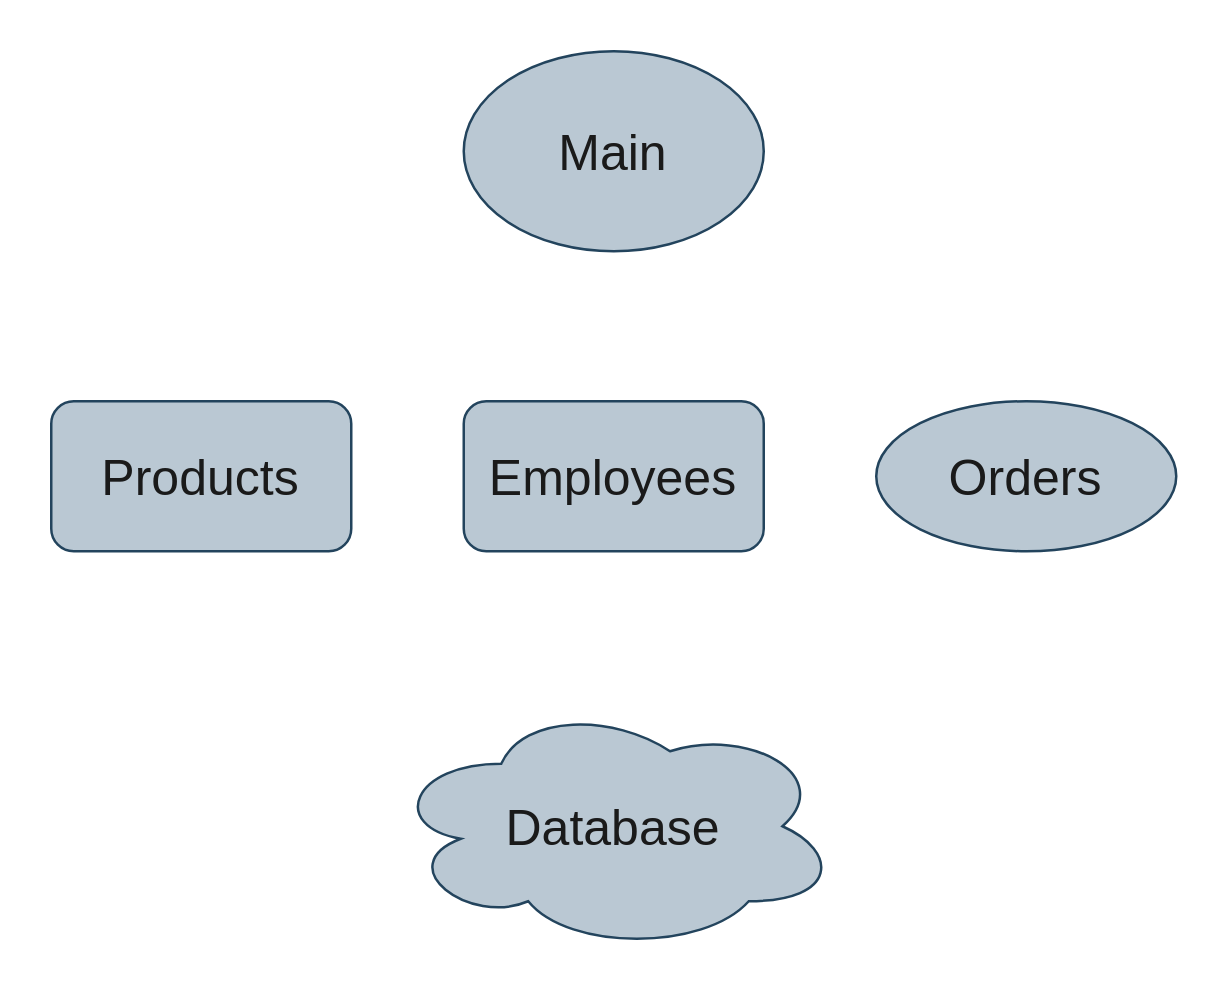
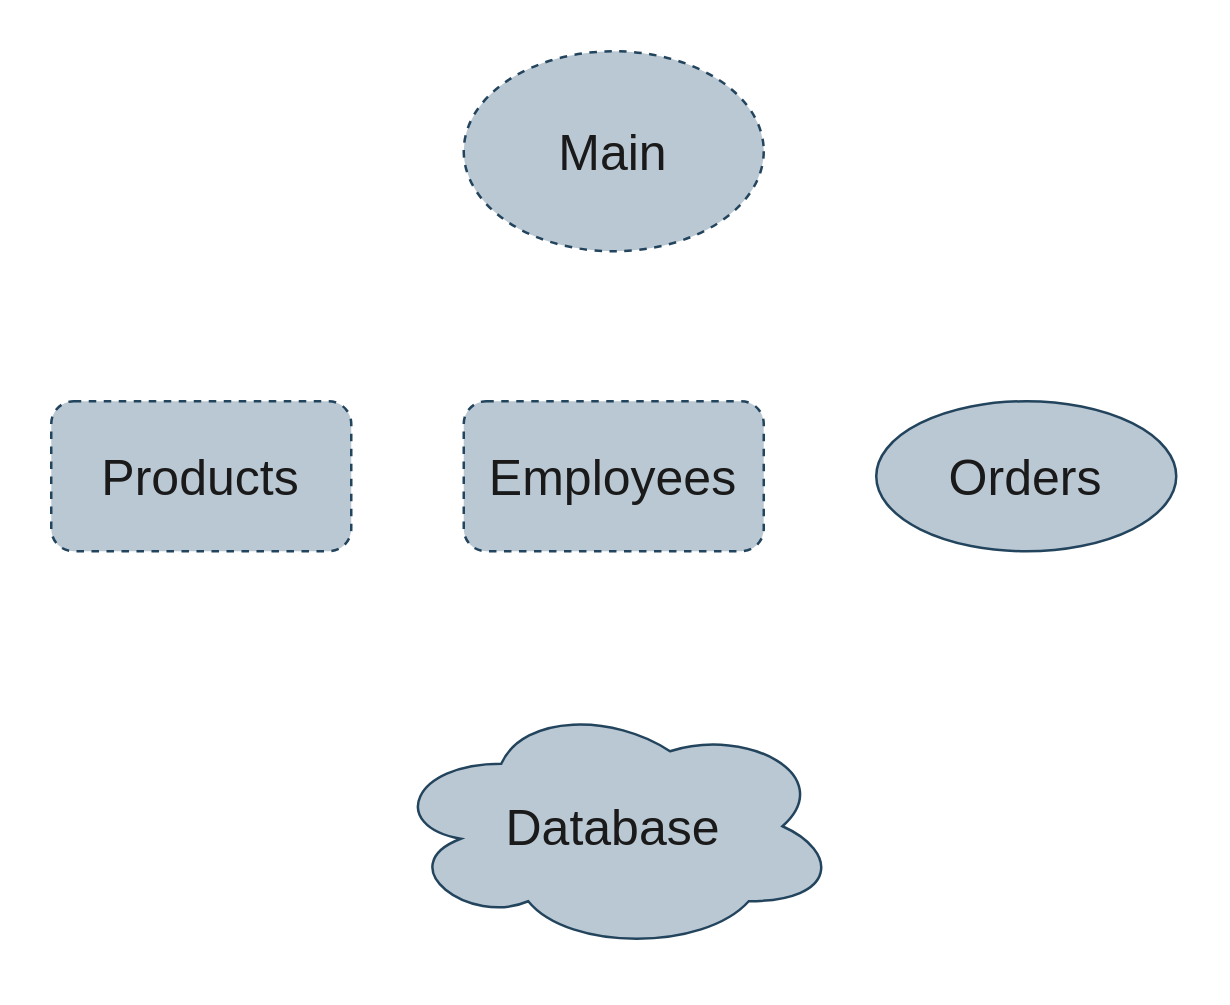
- <mxCell id="4" value="Main" style="ellipse;whiteSpace=wrap;html=1;fillColor=#BAC8D3;strokeColor=#23445D;fontColor=#1A1A1A;fontSize=20;" vertex="1" parent="1"><mxGeometry x="185" y="20" width="120" height="80" as="geometry" /></mxCell>
+ <mxCell id="4" value="Main" style="ellipse;whiteSpace=wrap;html=1;fillColor=#BAC8D3;strokeColor=#23445D;fontColor=#1A1A1A;fontSize=20;dashed=1;" vertex="1" parent="1"><mxGeometry x="185" y="20" width="120" height="80" as="geometry" /></mxCell>
- <mxCell id="6" value="Products" style="rounded=1;whiteSpace=wrap;html=1;strokeColor=#23445D;fontSize=20;fontColor=#1A1A1A;fillColor=#BAC8D3;" vertex="1" parent="1"><mxGeometry x="20" y="160" width="120" height="60" as="geometry" /></mxCell>
+ <mxCell id="6" value="Products" style="rounded=1;whiteSpace=wrap;html=1;strokeColor=#23445D;fontSize=20;fontColor=#1A1A1A;fillColor=#BAC8D3;dashed=1;" vertex="1" parent="1"><mxGeometry x="20" y="160" width="120" height="60" as="geometry" /></mxCell>
- <mxCell id="8" value="Employees" style="rounded=1;whiteSpace=wrap;html=1;strokeColor=#23445D;fontSize=20;fontColor=#1A1A1A;fillColor=#BAC8D3;" vertex="1" parent="1"><mxGeometry x="185" y="160" width="120" height="60" as="geometry" /></mxCell>
+ <mxCell id="8" value="Employees" style="rounded=1;whiteSpace=wrap;html=1;strokeColor=#23445D;fontSize=20;fontColor=#1A1A1A;fillColor=#BAC8D3;dashed=1;" vertex="1" parent="1"><mxGeometry x="185" y="160" width="120" height="60" as="geometry" /></mxCell>
+ <mxCell id="7" style="edgeStyle=none;html=1;exitX=0.5;exitY=1;exitDx=0;exitDy=0;entryX=0.5;entryY=0.11;entryDx=0;entryDy=0;entryPerimeter=0;strokeColor=#FFFFFF;strokeWidth=3;fontSize=20;fontColor=#1A1A1A;" edge="1" parent="1" source="8" target="11"><mxGeometry relative="1" as="geometry" /></mxCell>
- <mxCell id="5" style="edgeStyle=none;html=1;exitX=0.5;exitY=1;exitDx=0;exitDy=0;entryX=0.25;entryY=0.25;entryDx=0;entryDy=0;entryPerimeter=0;strokeColor=#FFFFFF;strokeWidth=3;fontSize=20;fontColor=#1A1A1A;" edge="1" parent="1" source="6" target="11"><mxGeometry relative="1" as="geometry" /></mxCell>
+ <mxCell id="5" style="edgeStyle=none;html=1;exitX=0.5;exitY=1;exitDx=0;exitDy=0;strokeColor=#FFFFFF;strokeWidth=3;fontSize=20;fontColor=#1A1A1A;" edge="1" parent="1" source="6" target="8"><mxGeometry relative="1" as="geometry" /></mxCell>
